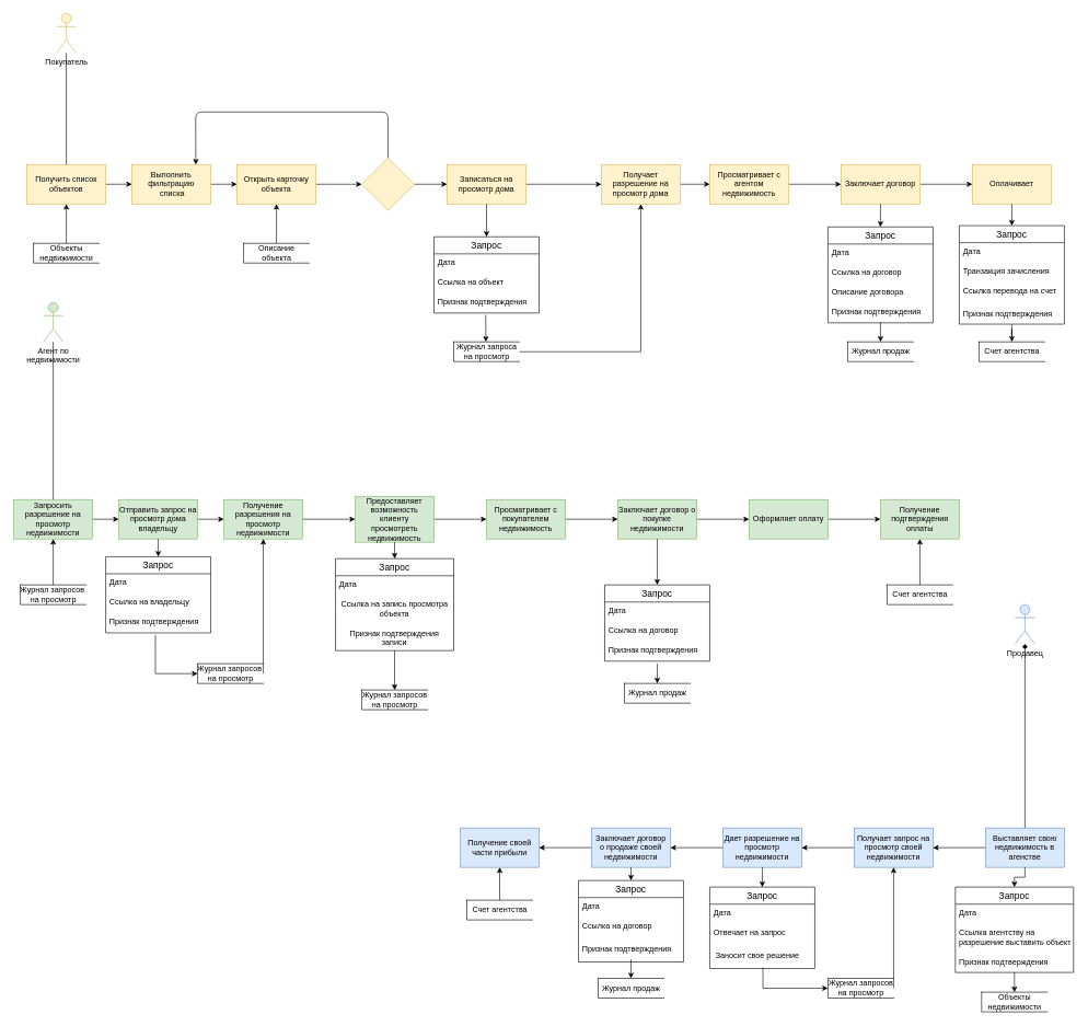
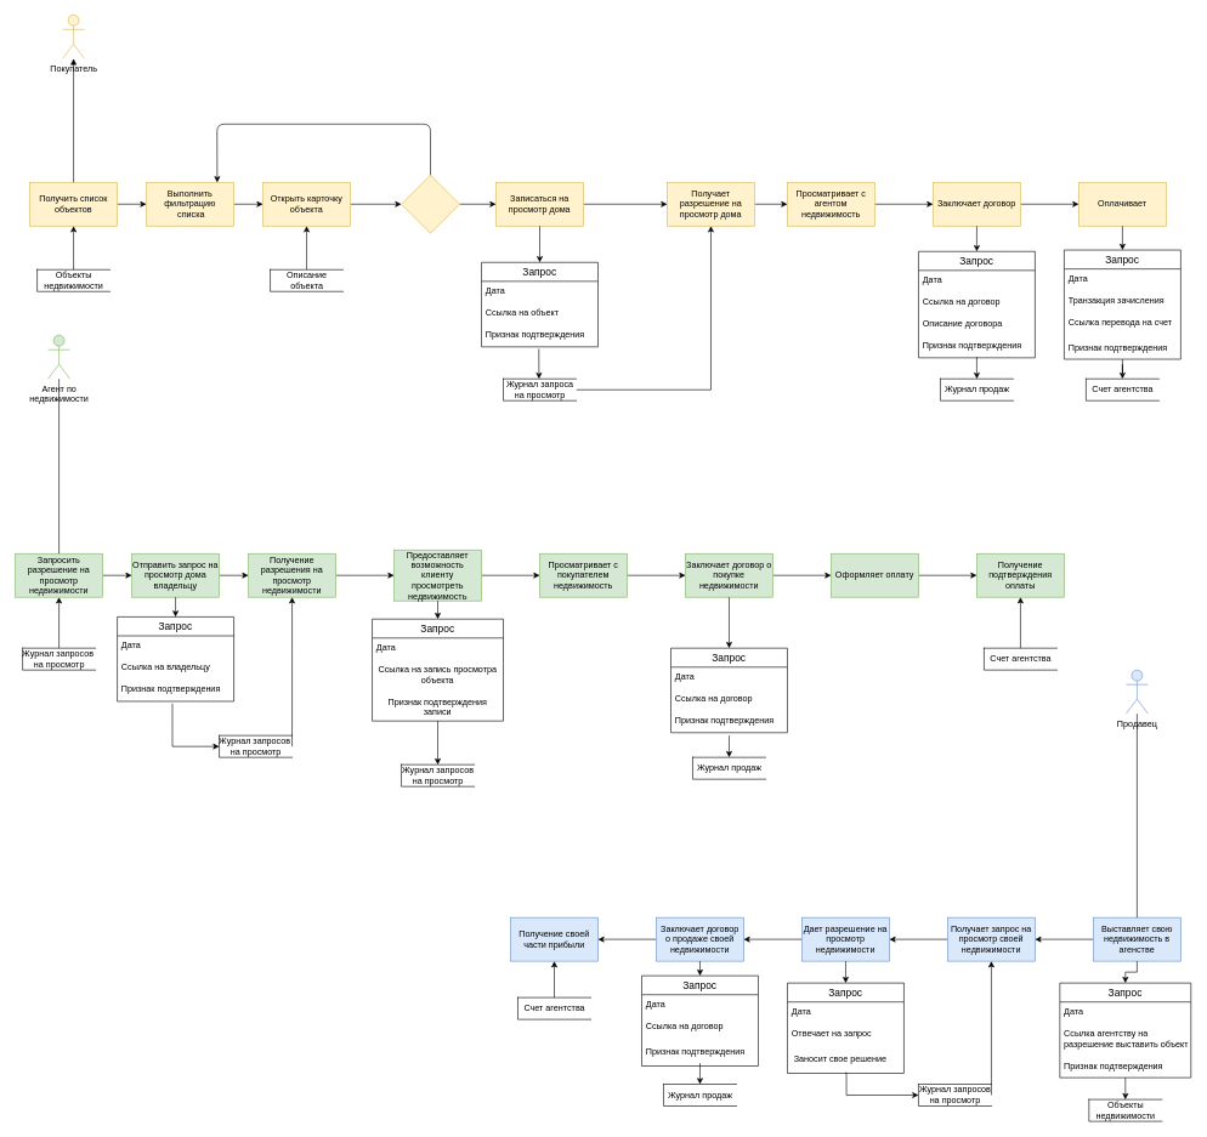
- <mxCell id="11" value="" style="endArrow=none;html=1;exitX=0.5;exitY=0;exitDx=0;exitDy=0;" parent="1" source="8" target="2" edge="1"><mxGeometry width="50" height="50" relative="1" as="geometry"><mxPoint x="390" y="340" as="sourcePoint" /><mxPoint x="440" y="290" as="targetPoint" /></mxGeometry></mxCell>
+ <mxCell id="11" value="" style="endArrow=block;html=1;exitX=0.5;exitY=0;exitDx=0;exitDy=0;" parent="1" source="8" target="2" edge="1"><mxGeometry width="50" height="50" relative="1" as="geometry"><mxPoint x="390" y="340" as="sourcePoint" /><mxPoint x="440" y="290" as="targetPoint" /></mxGeometry></mxCell>
- <mxCell id="34" value="" style="endArrow=diamond;html=1;exitX=0.5;exitY=0;exitDx=0;exitDy=0;" parent="1" source="33" target="31" edge="1"><mxGeometry width="50" height="50" relative="1" as="geometry"><mxPoint x="1290" y="1120" as="sourcePoint" /><mxPoint x="1340" y="1070" as="targetPoint" /></mxGeometry></mxCell>
+ <mxCell id="34" value="" style="endArrow=none;html=1;exitX=0.5;exitY=0;exitDx=0;exitDy=0;" parent="1" source="33" target="31" edge="1"><mxGeometry width="50" height="50" relative="1" as="geometry"><mxPoint x="1290" y="1120" as="sourcePoint" /><mxPoint x="1340" y="1070" as="targetPoint" /></mxGeometry></mxCell>
